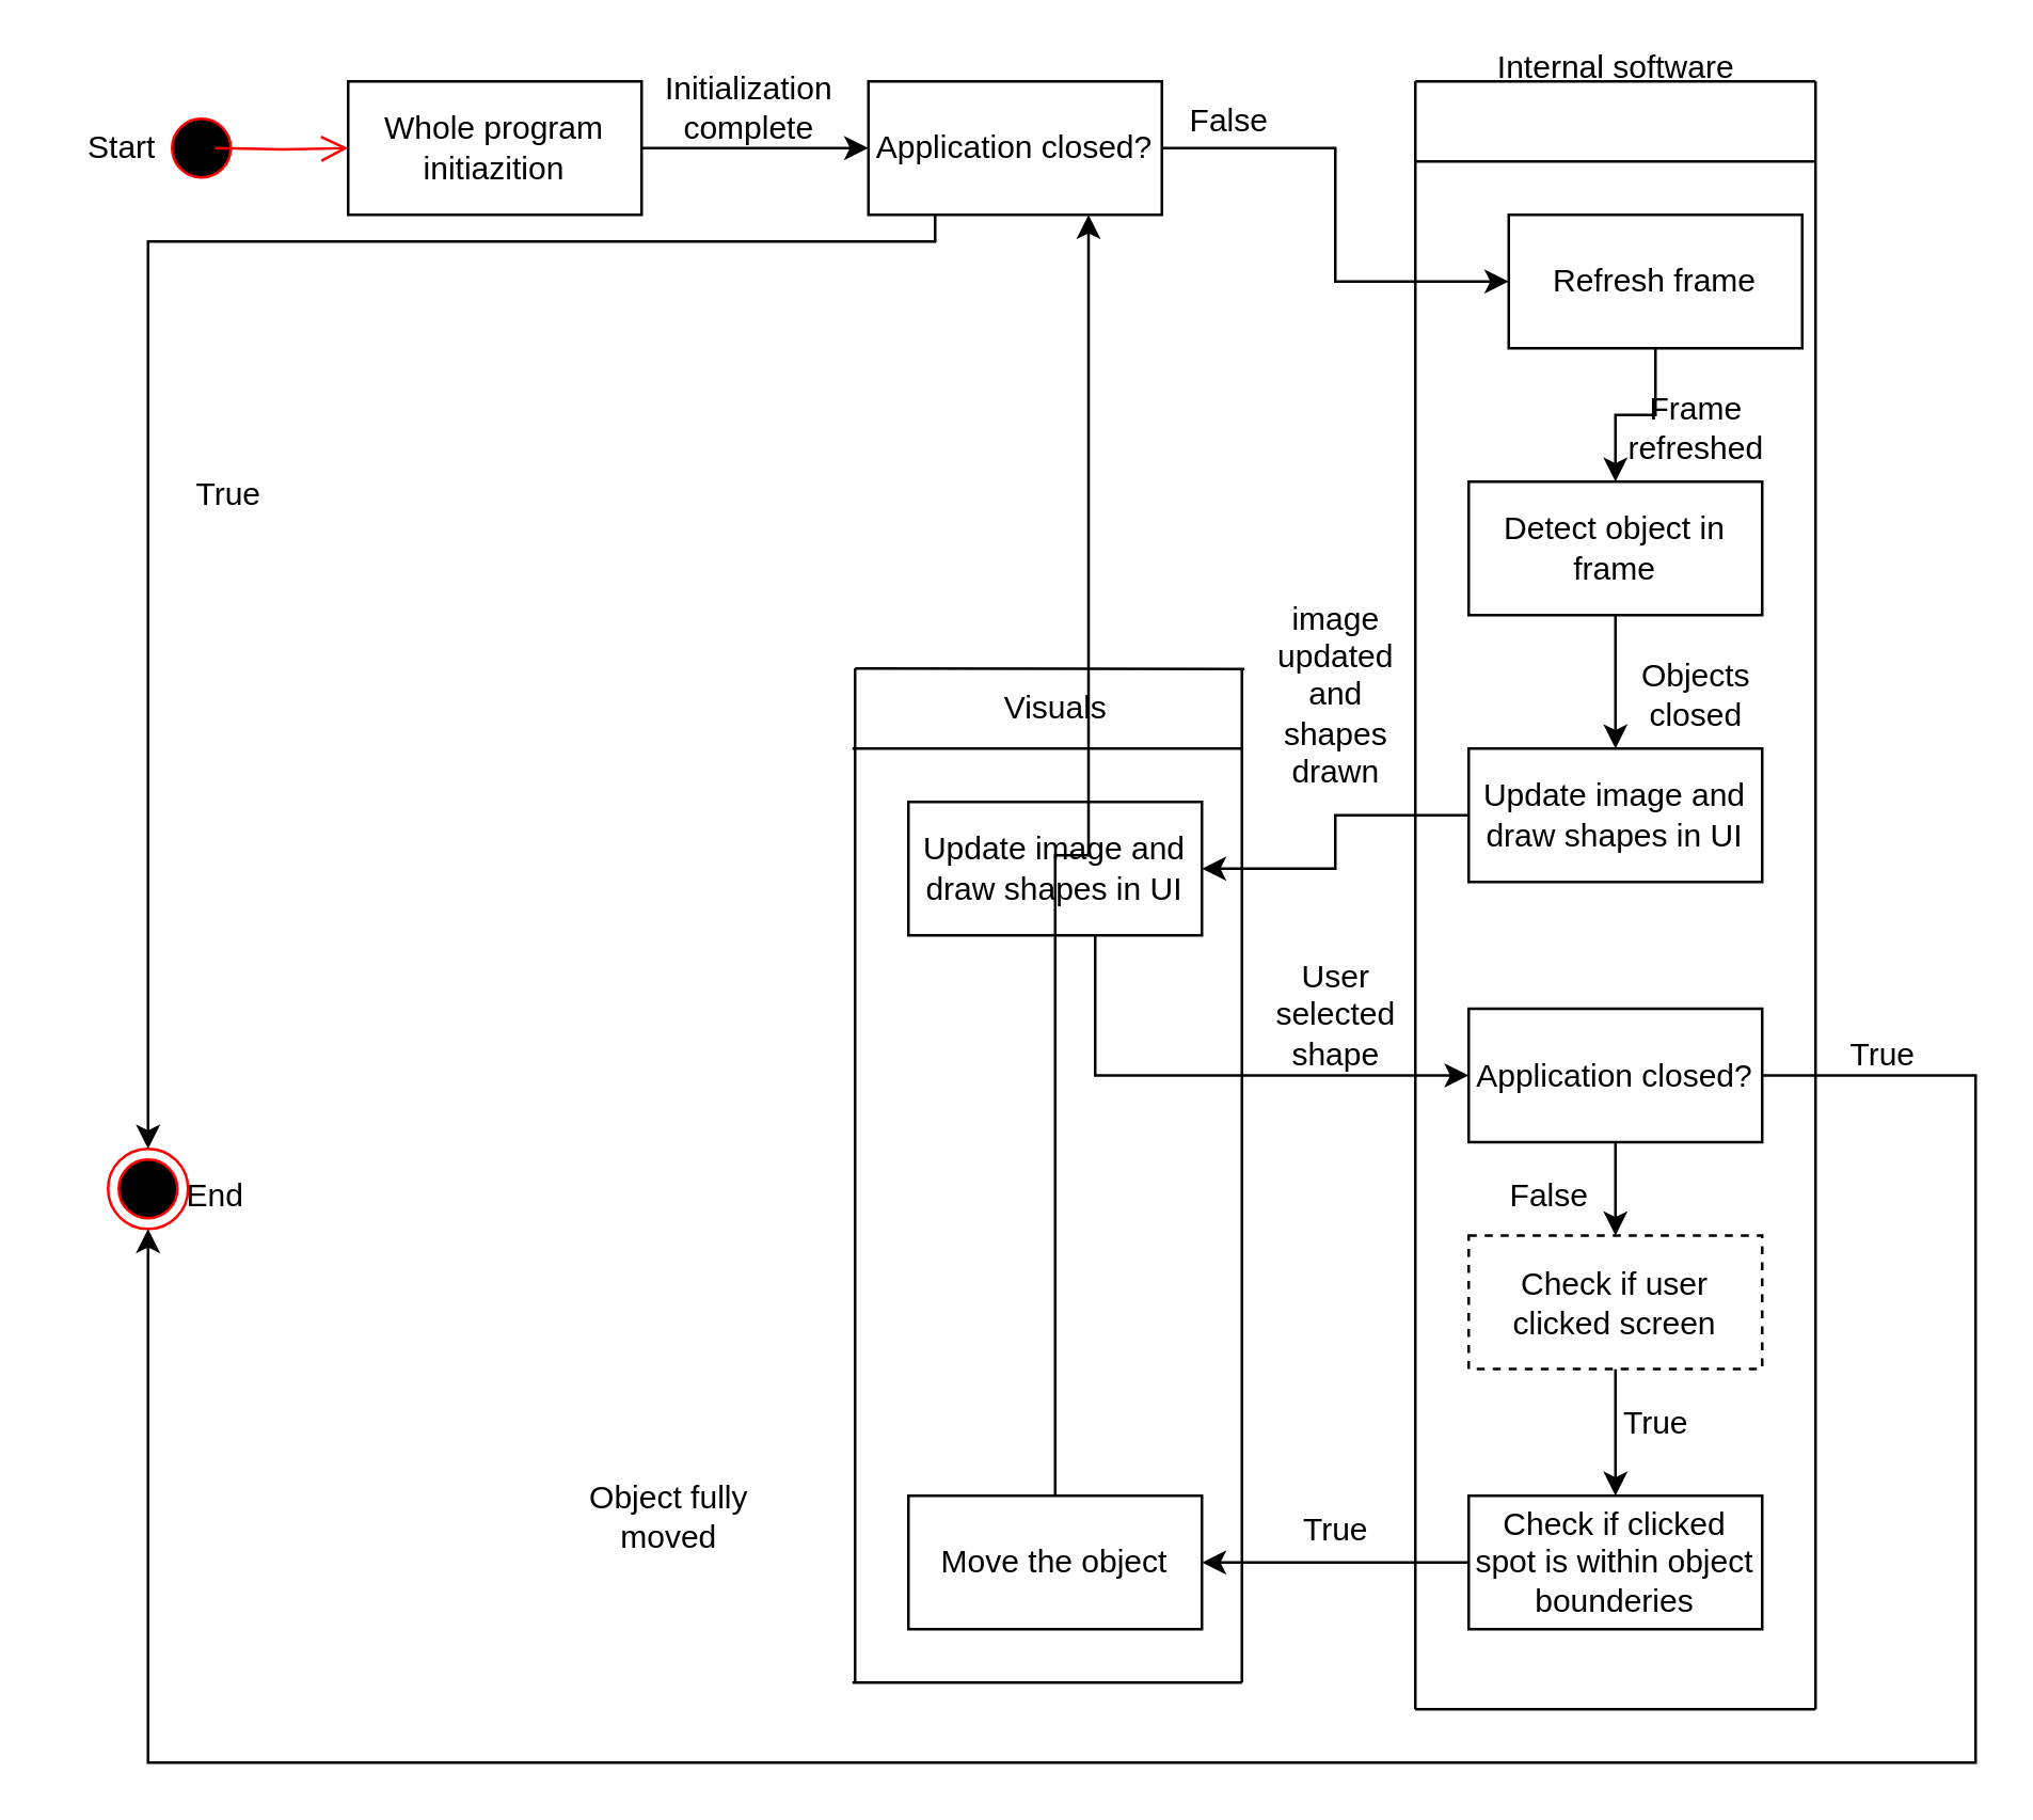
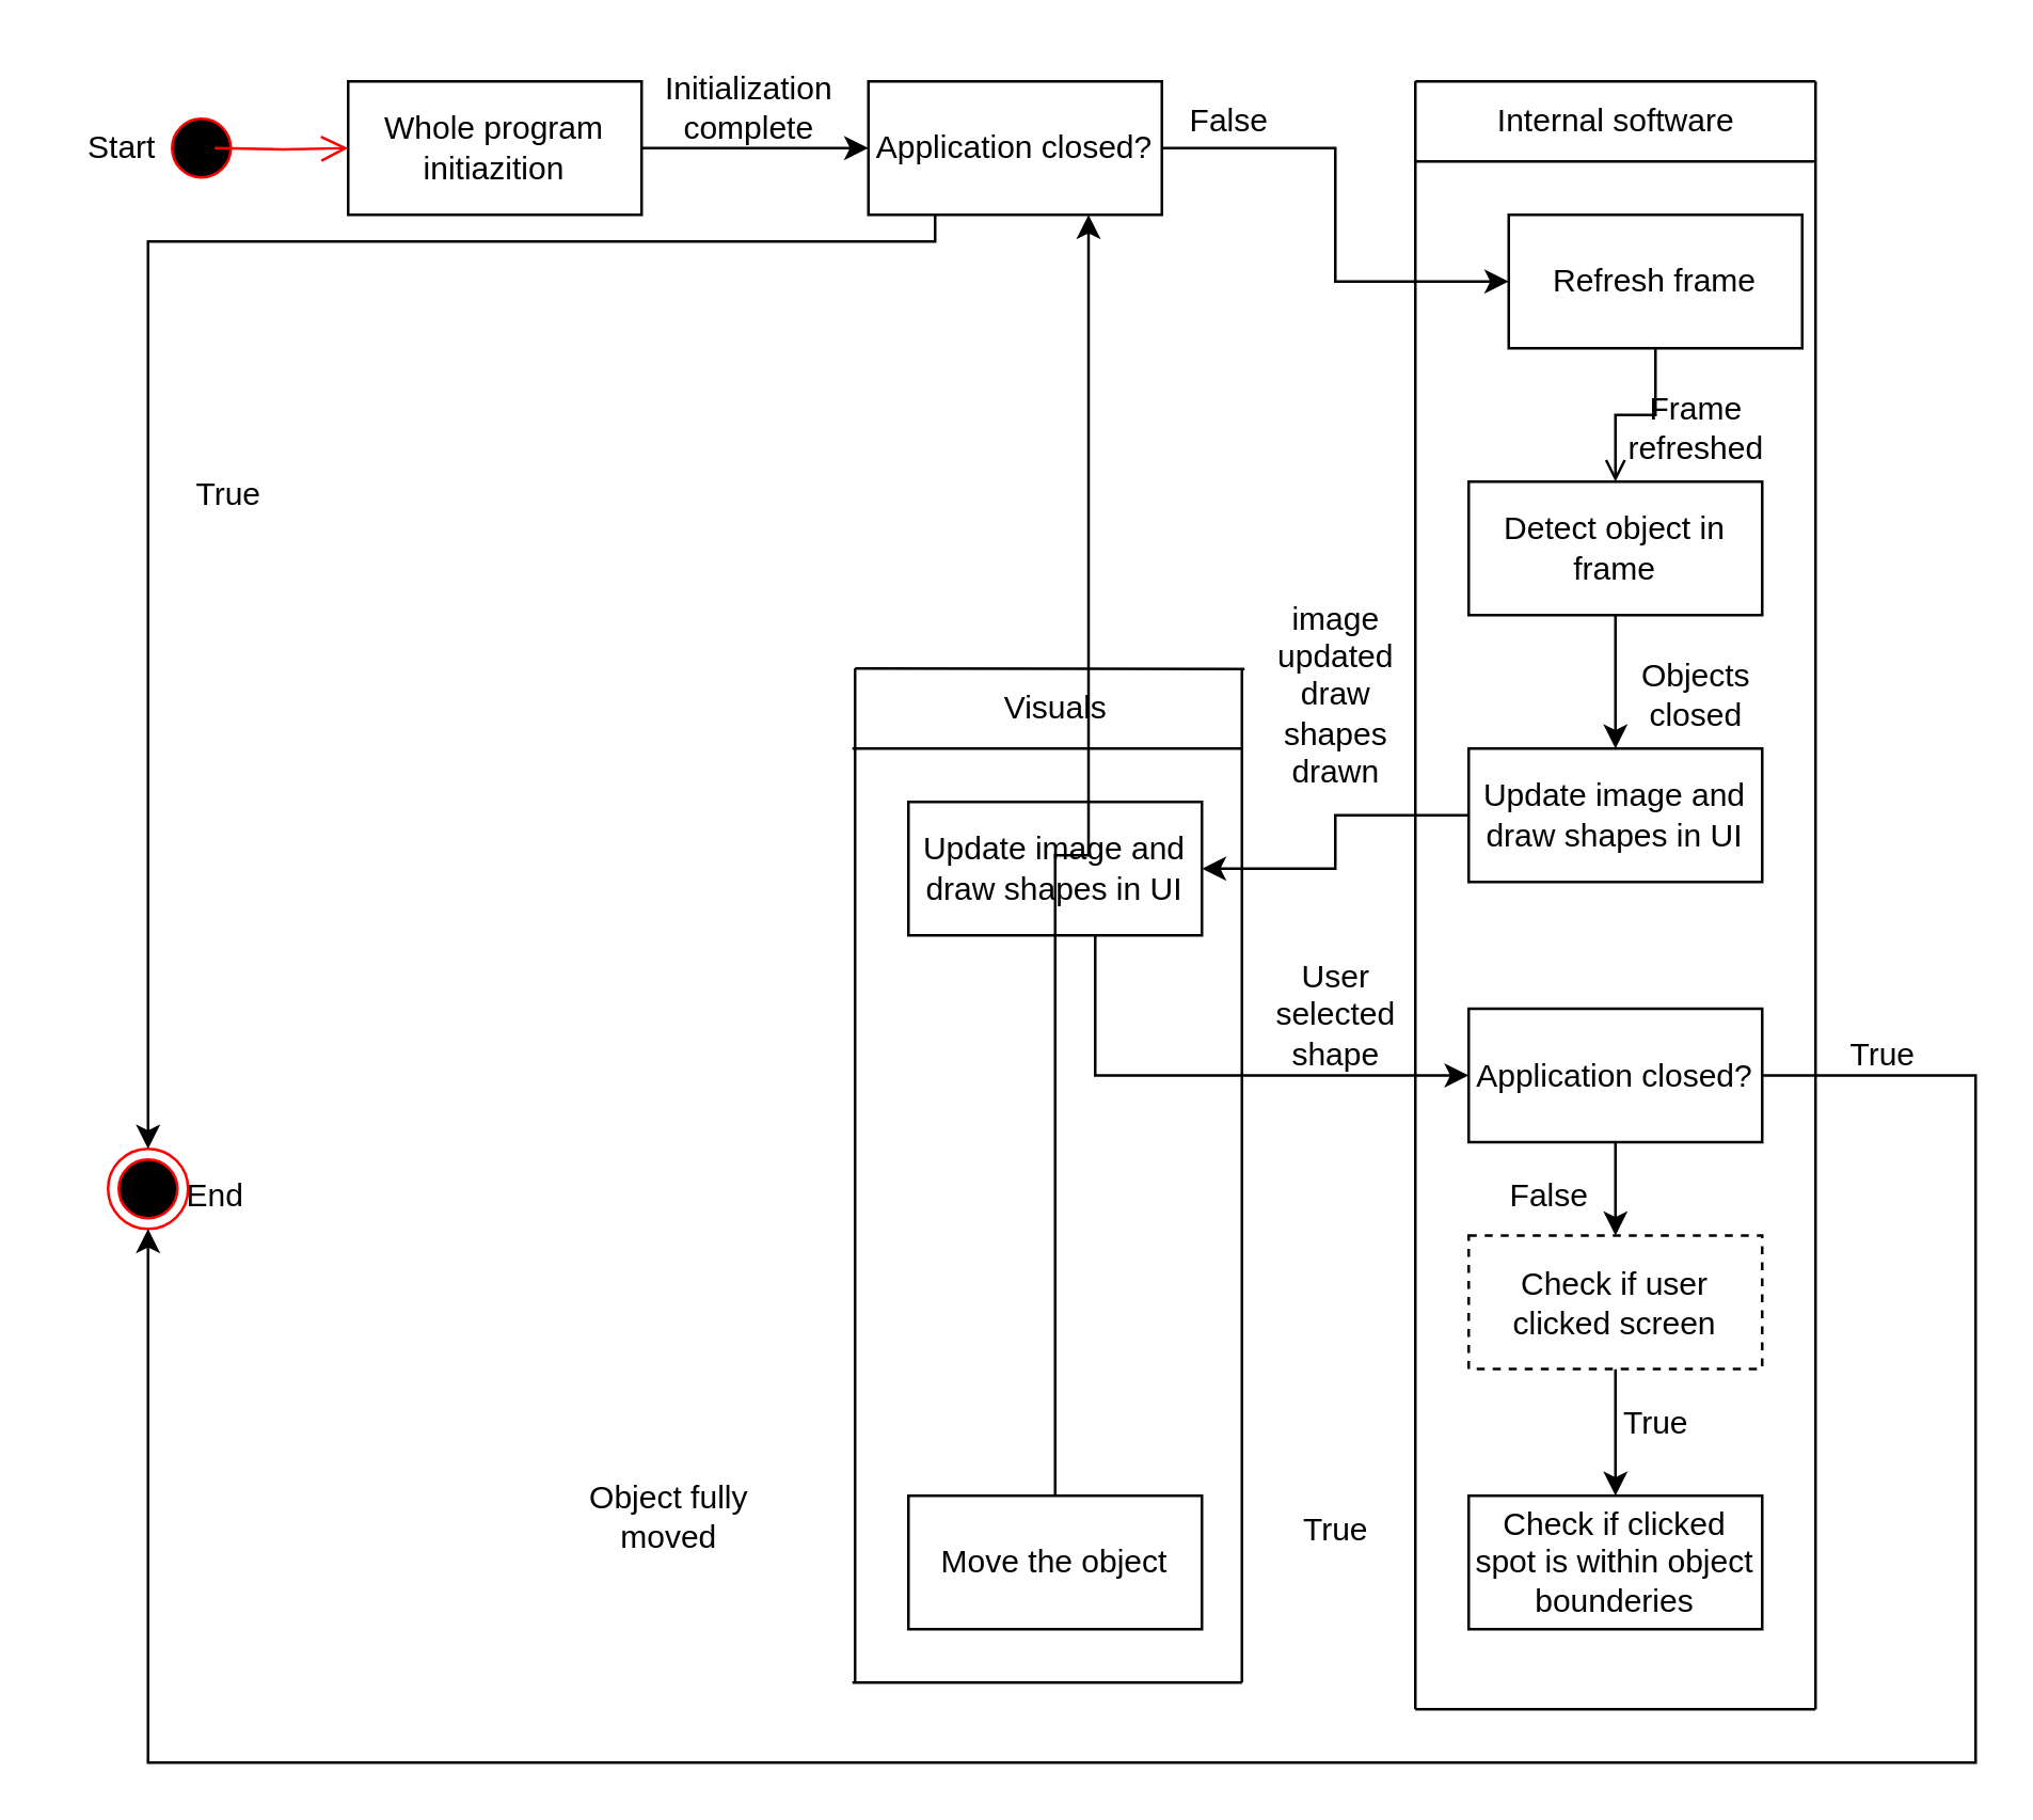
- <mxCell id="21" value="Internal software" style="text;html=1;align=center;verticalAlign=middle;resizable=0;points=[];autosize=1;strokeColor=none;fillColor=none;" vertex="1" parent="1"><mxGeometry x="550" y="10" width="110" height="30" as="geometry" /></mxCell>
+ <mxCell id="21" value="Internal software" style="text;html=1;align=center;verticalAlign=middle;resizable=0;points=[];autosize=1;strokeColor=none;fillColor=none;" vertex="1" parent="1"><mxGeometry x="550" y="30" width="110" height="30" as="geometry" /></mxCell>
- <mxCell id="7" style="edgeStyle=orthogonalEdgeStyle;rounded=0;orthogonalLoop=1;jettySize=auto;html=1;" edge="1" parent="1" source="8" target="11"><mxGeometry relative="1" as="geometry" /></mxCell>
+ <mxCell id="7" style="edgeStyle=orthogonalEdgeStyle;rounded=0;orthogonalLoop=1;jettySize=auto;html=1;endArrow=open;" edge="1" parent="1" source="8" target="11"><mxGeometry relative="1" as="geometry" /></mxCell>
- <mxCell id="24" value="image&lt;br&gt;updated&lt;br&gt;and&lt;br&gt;shapes&lt;br&gt;drawn" style="text;html=1;align=center;verticalAlign=middle;resizable=0;points=[];autosize=1;strokeColor=none;fillColor=none;" vertex="1" parent="1"><mxGeometry x="465" y="215" width="70" height="90" as="geometry" /></mxCell>
+ <mxCell id="24" value="image&lt;br&gt;updated&lt;br&gt;draw&lt;br&gt;shapes&lt;br&gt;drawn" style="text;html=1;align=center;verticalAlign=middle;resizable=0;points=[];autosize=1;strokeColor=none;fillColor=none;" vertex="1" parent="1"><mxGeometry x="465" y="215" width="70" height="90" as="geometry" /></mxCell>
- <mxCell id="35" style="edgeStyle=orthogonalEdgeStyle;rounded=0;orthogonalLoop=1;jettySize=auto;html=1;entryX=1;entryY=0.5;entryDx=0;entryDy=0;" edge="1" parent="1" source="36" target="39"><mxGeometry relative="1" as="geometry" /></mxCell>
